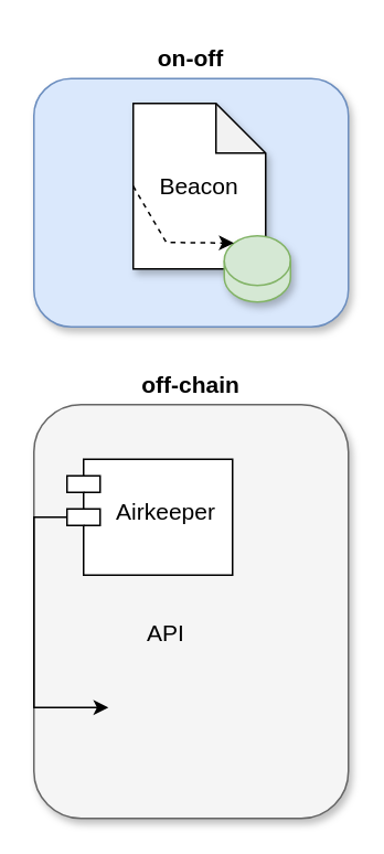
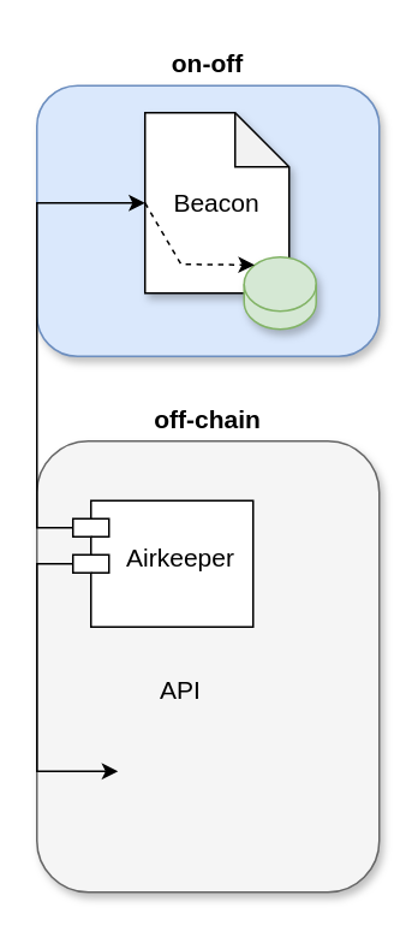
+ <mxCell id="7" style="edgeStyle=orthogonalEdgeStyle;rounded=0;orthogonalLoop=1;jettySize=auto;html=1;exitX=0;exitY=0;exitDx=0;exitDy=15;exitPerimeter=0;entryX=0;entryY=0.5;entryDx=0;entryDy=0;entryPerimeter=0;fontSize=14;" edge="1" parent="1" source="9" target="3"><mxGeometry relative="1" as="geometry" /></mxCell>
